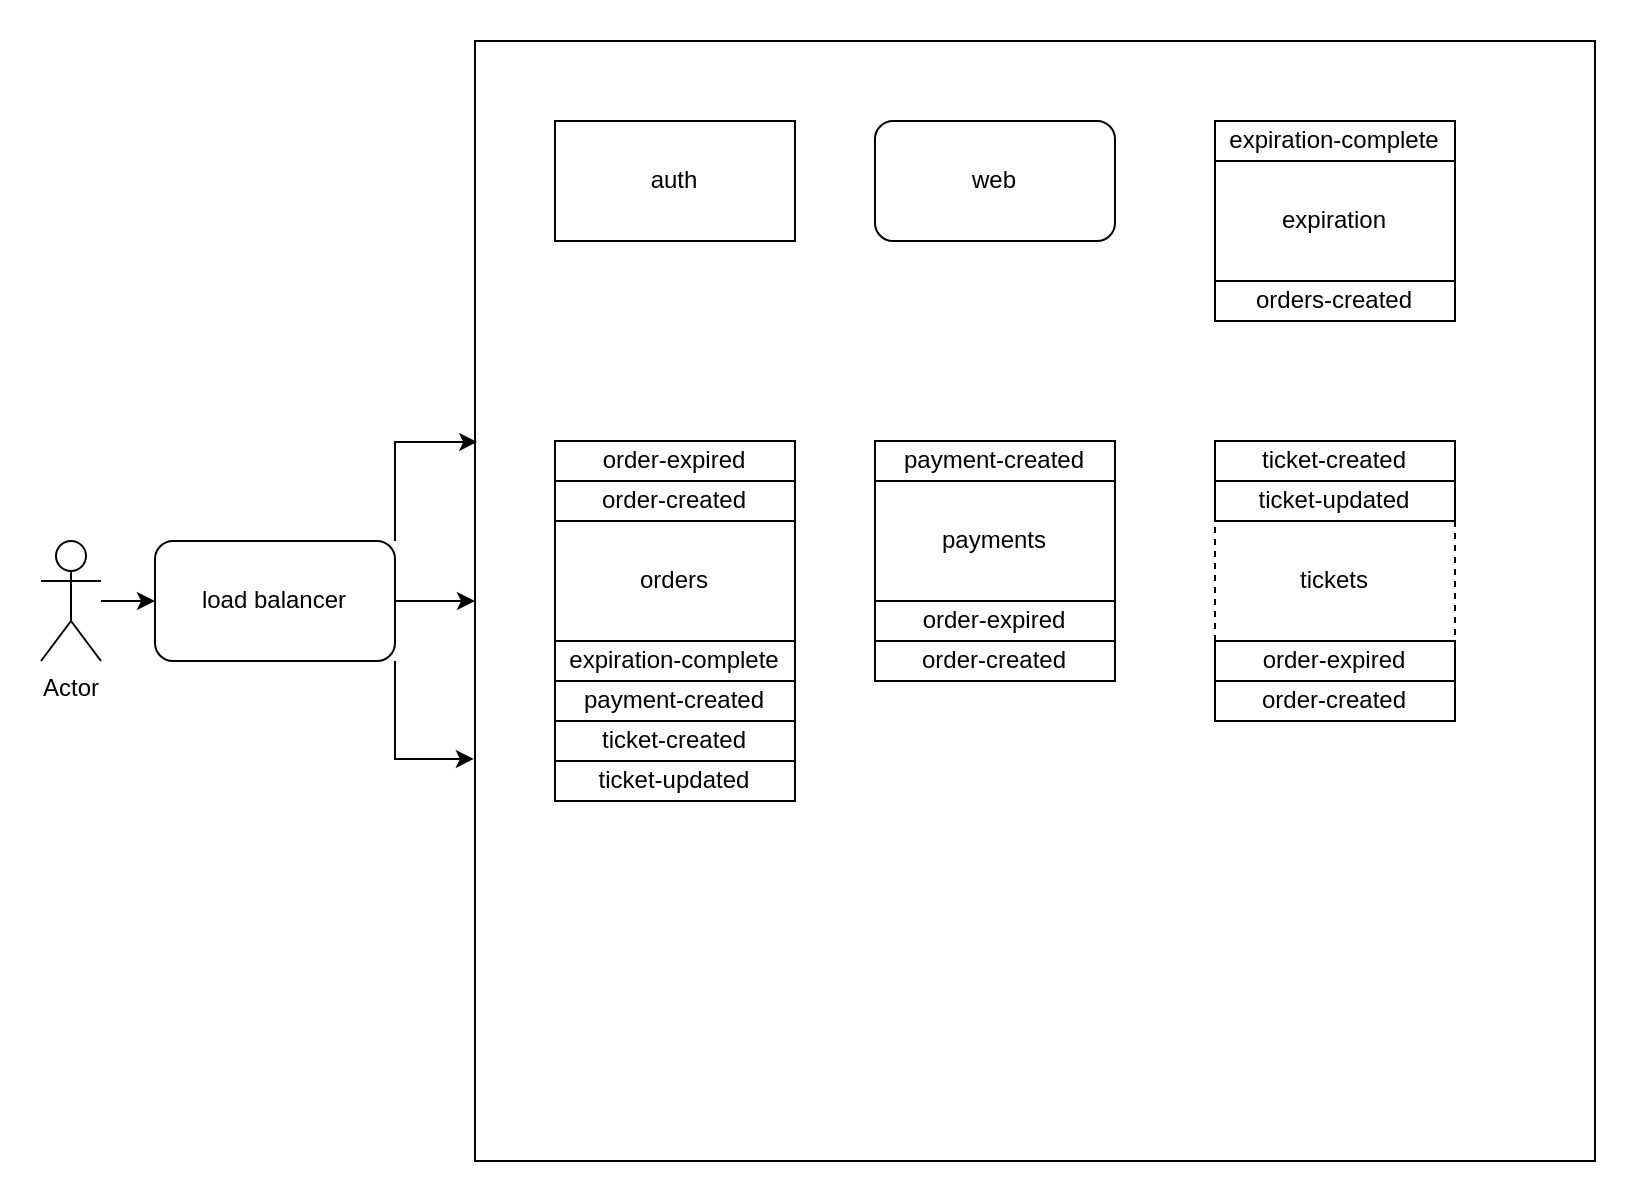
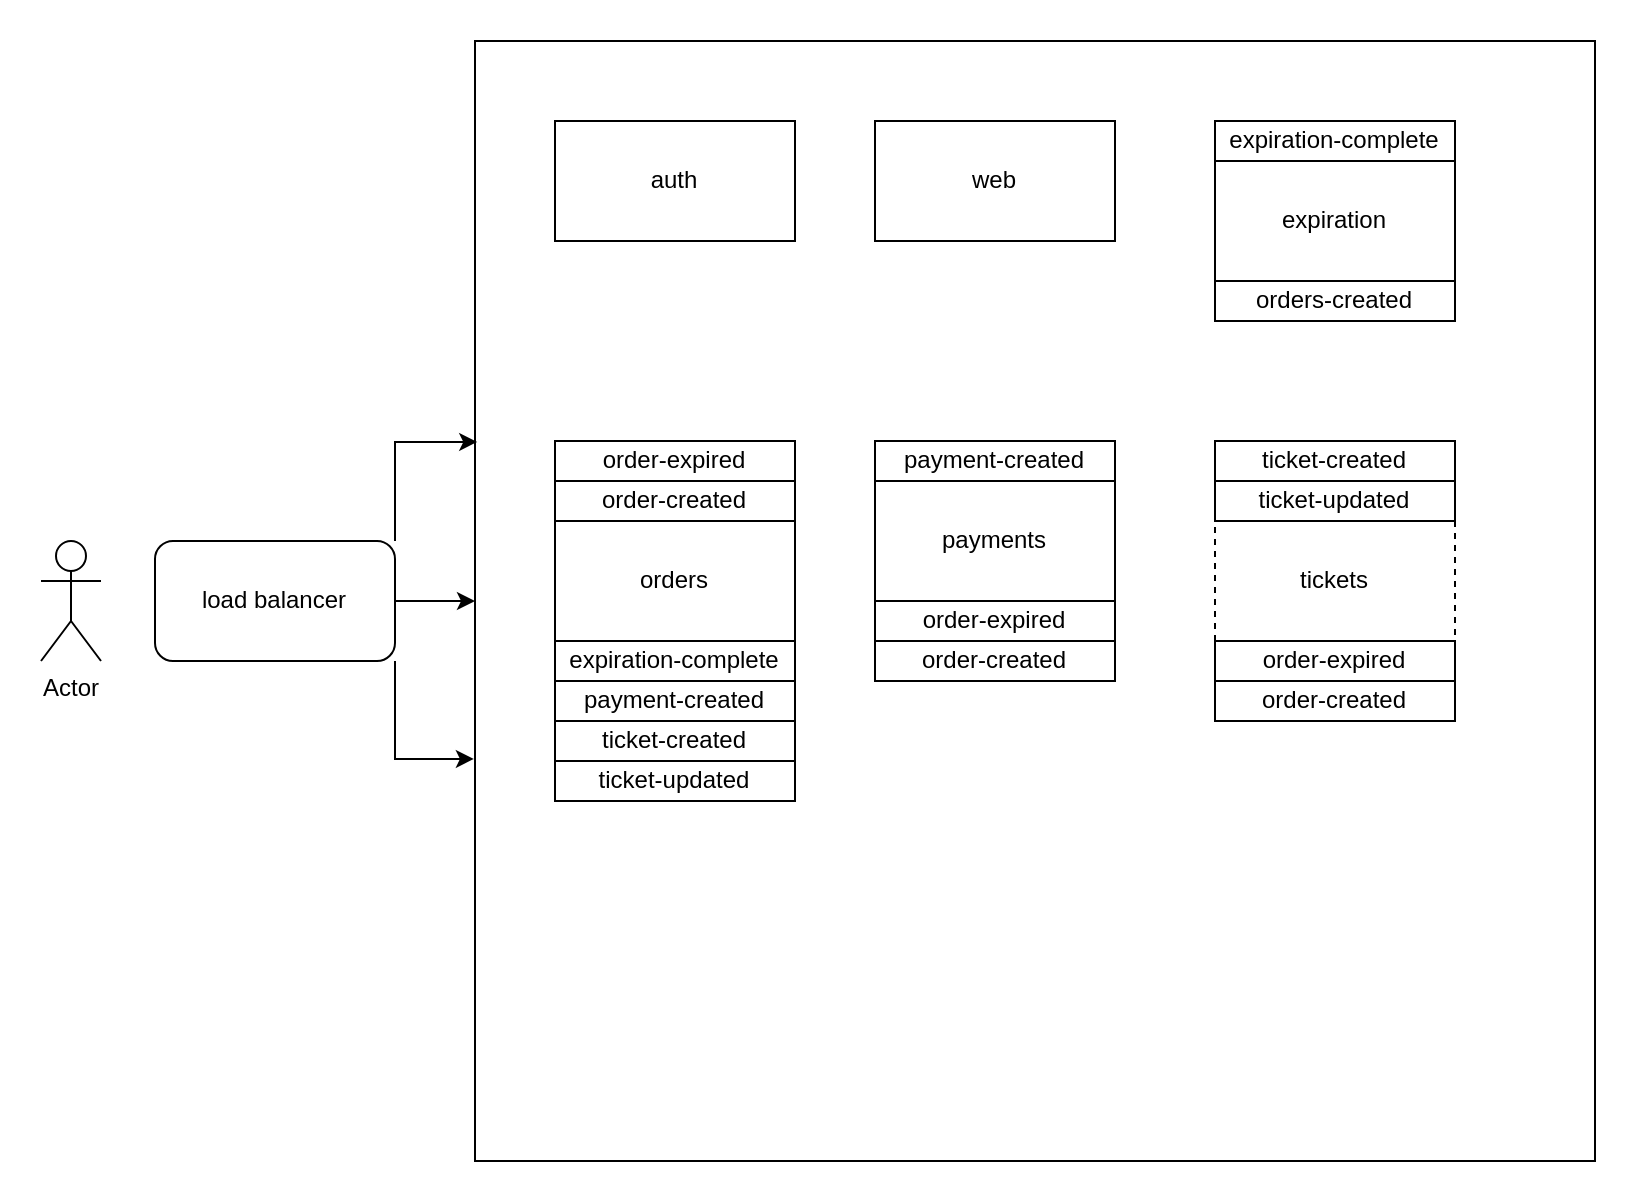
- <mxCell id="8" value="web" style="whiteSpace=wrap;html=1;fontStyle=0;rounded=1;" vertex="1" parent="1"><mxGeometry x="437" y="60" width="120" height="60" as="geometry" /></mxCell>
+ <mxCell id="8" value="web" style="rounded=0;whiteSpace=wrap;html=1;fontStyle=0" vertex="1" parent="1"><mxGeometry x="437" y="60" width="120" height="60" as="geometry" /></mxCell>
- <mxCell id="4" value="" style="edgeStyle=orthogonalEdgeStyle;rounded=0;orthogonalLoop=1;jettySize=auto;html=1;fontStyle=0" edge="1" parent="1" source="5" target="3"><mxGeometry relative="1" as="geometry" /></mxCell>
